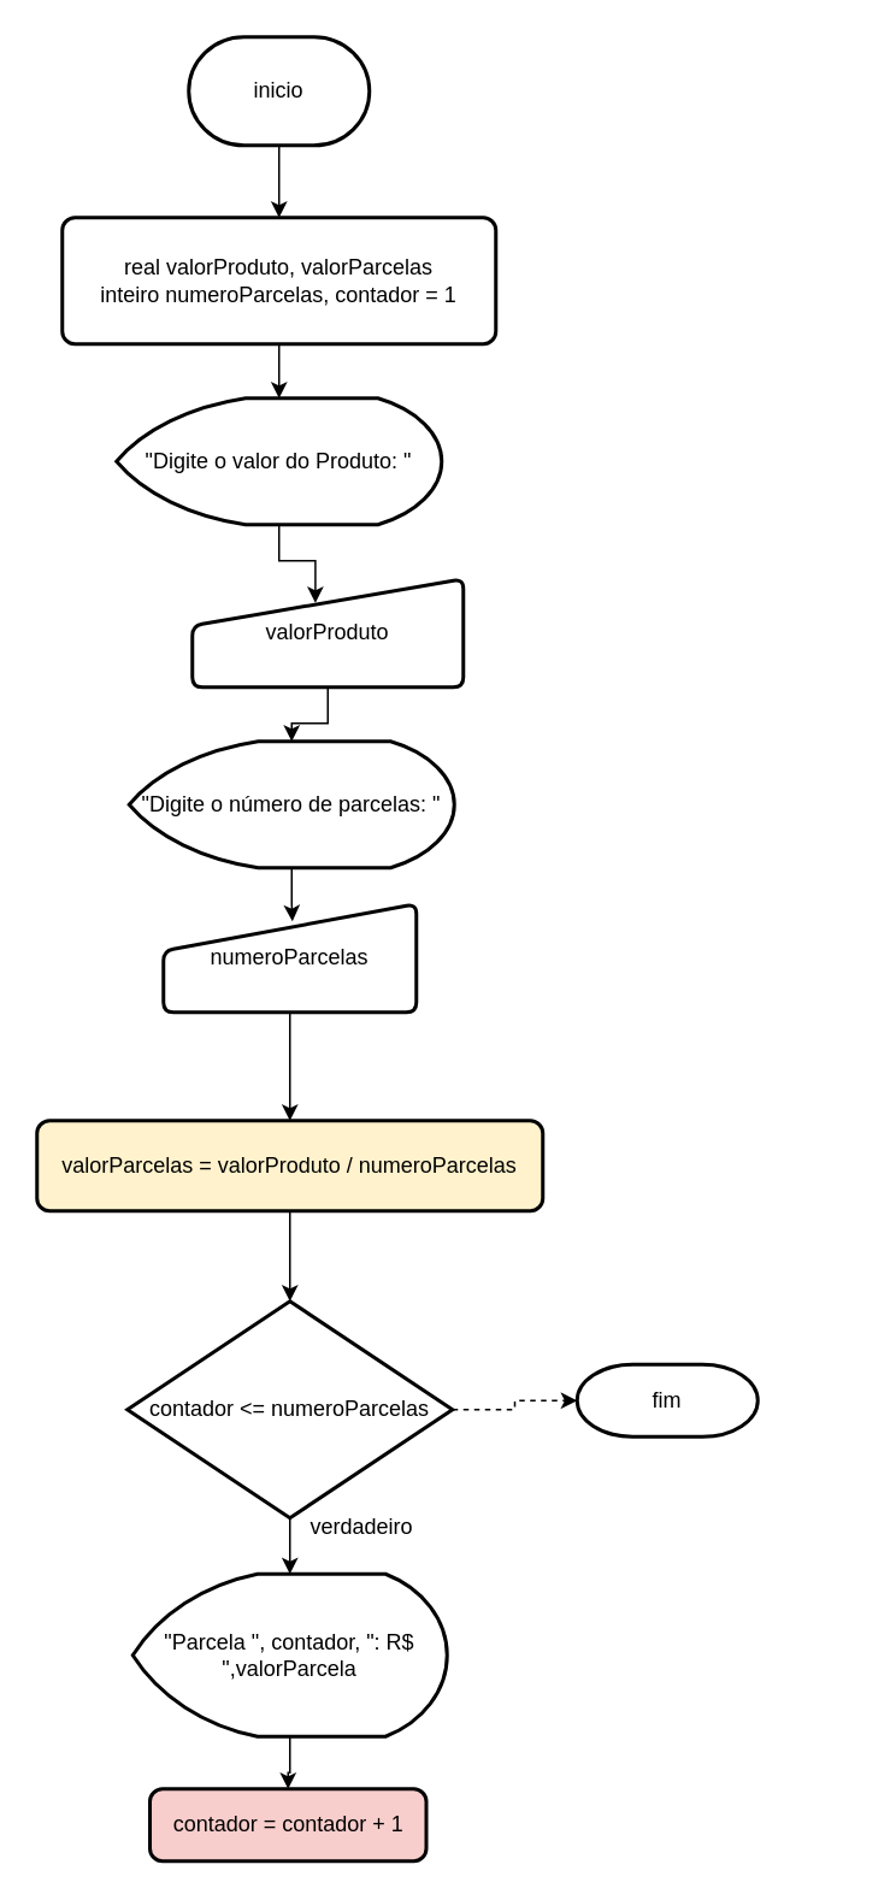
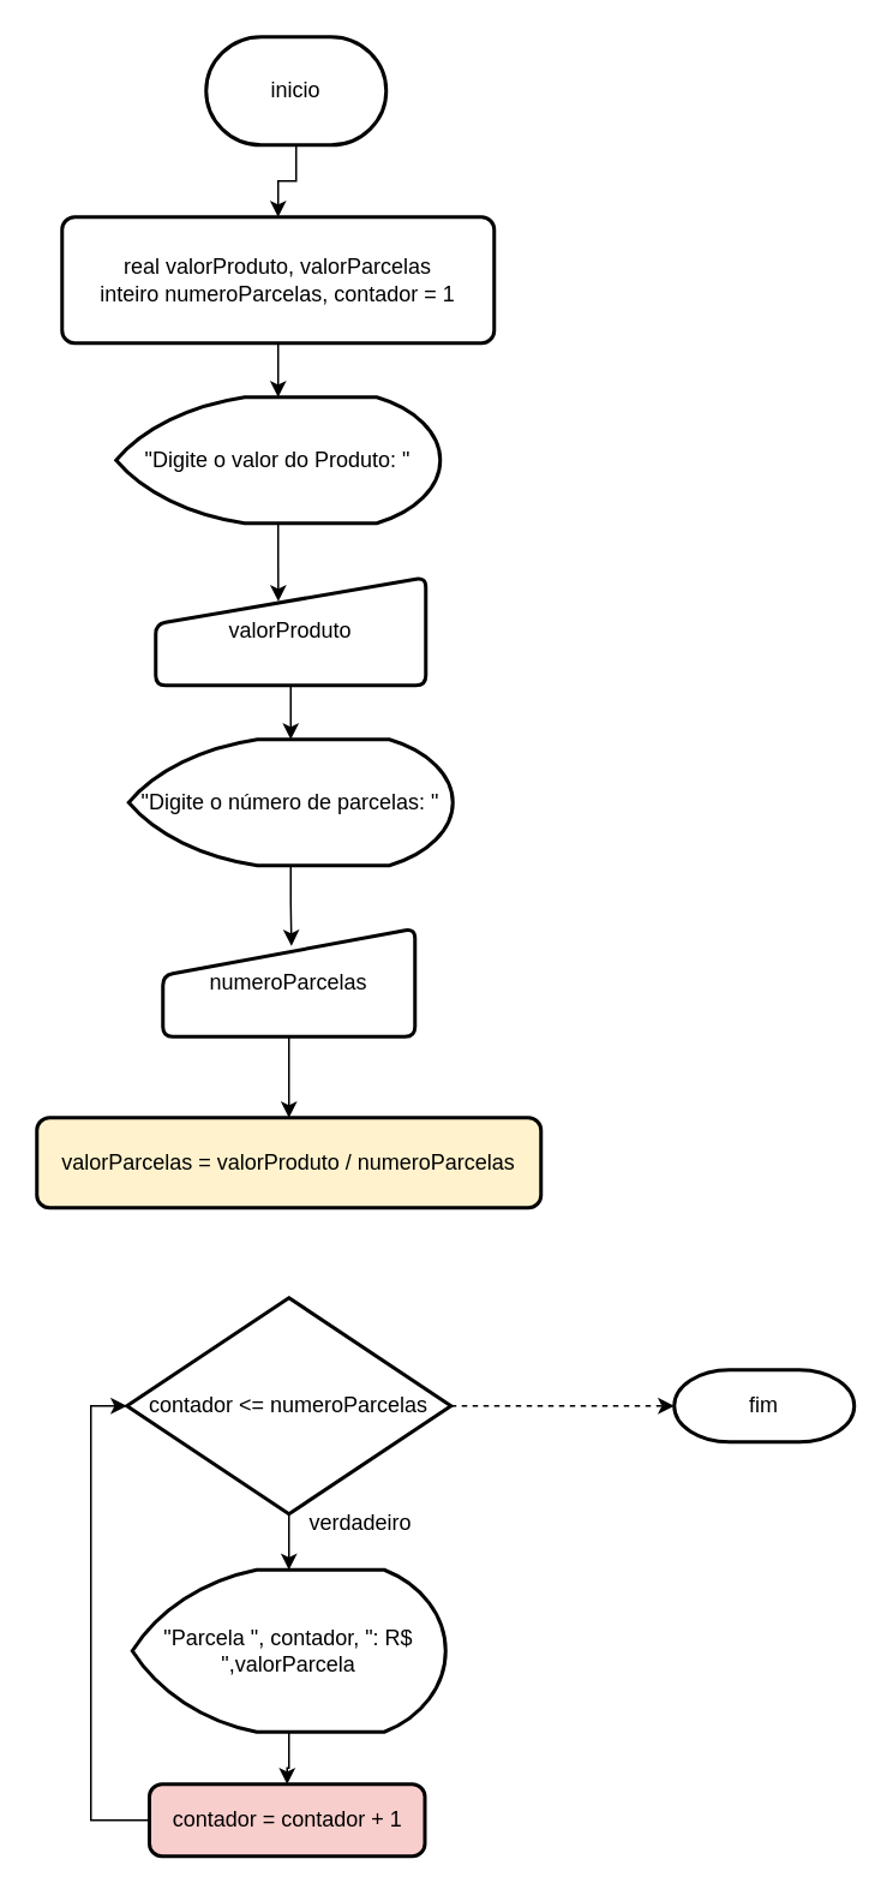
- <mxCell id="3" value="inicio" style="strokeWidth=2;html=1;shape=mxgraph.flowchart.terminator;whiteSpace=wrap;" vertex="1" parent="1"><mxGeometry x="104" y="20" width="100" height="60" as="geometry" /></mxCell>
+ <mxCell id="3" value="inicio" style="strokeWidth=2;html=1;shape=mxgraph.flowchart.terminator;whiteSpace=wrap;" vertex="1" parent="1"><mxGeometry x="114" y="20" width="100" height="60" as="geometry" /></mxCell>
- <mxCell id="8" value="valorProduto" style="html=1;strokeWidth=2;shape=manualInput;whiteSpace=wrap;rounded=1;size=26;arcSize=11;" vertex="1" parent="1"><mxGeometry x="106" y="320" width="150" height="60" as="geometry" /></mxCell>
+ <mxCell id="8" value="valorProduto" style="html=1;strokeWidth=2;shape=manualInput;whiteSpace=wrap;rounded=1;size=26;arcSize=11;" vertex="1" parent="1"><mxGeometry x="86" y="320" width="150" height="60" as="geometry" /></mxCell>
- <mxCell id="12" value="numeroParcelas" style="html=1;strokeWidth=2;shape=manualInput;whiteSpace=wrap;rounded=1;size=26;arcSize=11;" vertex="1" parent="1"><mxGeometry x="90" y="500" width="140" height="60" as="geometry" /></mxCell>
+ <mxCell id="12" value="numeroParcelas" style="html=1;strokeWidth=2;shape=manualInput;whiteSpace=wrap;rounded=1;size=26;arcSize=11;" vertex="1" parent="1"><mxGeometry x="90" y="515" width="140" height="60" as="geometry" /></mxCell>
- <mxCell id="16" style="edgeStyle=orthogonalEdgeStyle;rounded=0;orthogonalLoop=1;jettySize=auto;html=1;entryX=0.5;entryY=0;entryDx=0;entryDy=0;entryPerimeter=0;" edge="1" parent="1" source="14" target="15"><mxGeometry relative="1" as="geometry" /></mxCell>
- <mxCell id="23" value="fim" style="strokeWidth=2;html=1;shape=mxgraph.flowchart.terminator;whiteSpace=wrap;" vertex="1" parent="1"><mxGeometry x="319" y="755" width="100" height="40" as="geometry" /></mxCell>
+ <mxCell id="23" value="fim" style="strokeWidth=2;html=1;shape=mxgraph.flowchart.terminator;whiteSpace=wrap;" vertex="1" parent="1"><mxGeometry x="374" y="760" width="100" height="40" as="geometry" /></mxCell>
+ <mxCell id="21" style="edgeStyle=orthogonalEdgeStyle;rounded=0;orthogonalLoop=1;jettySize=auto;html=1;entryX=0;entryY=0.5;entryDx=0;entryDy=0;entryPerimeter=0;" edge="1" parent="1" source="20" target="15"><mxGeometry relative="1" as="geometry"><Array as="points"><mxPoint x="50" y="1010" /><mxPoint x="50" y="780" /></Array></mxGeometry></mxCell>
